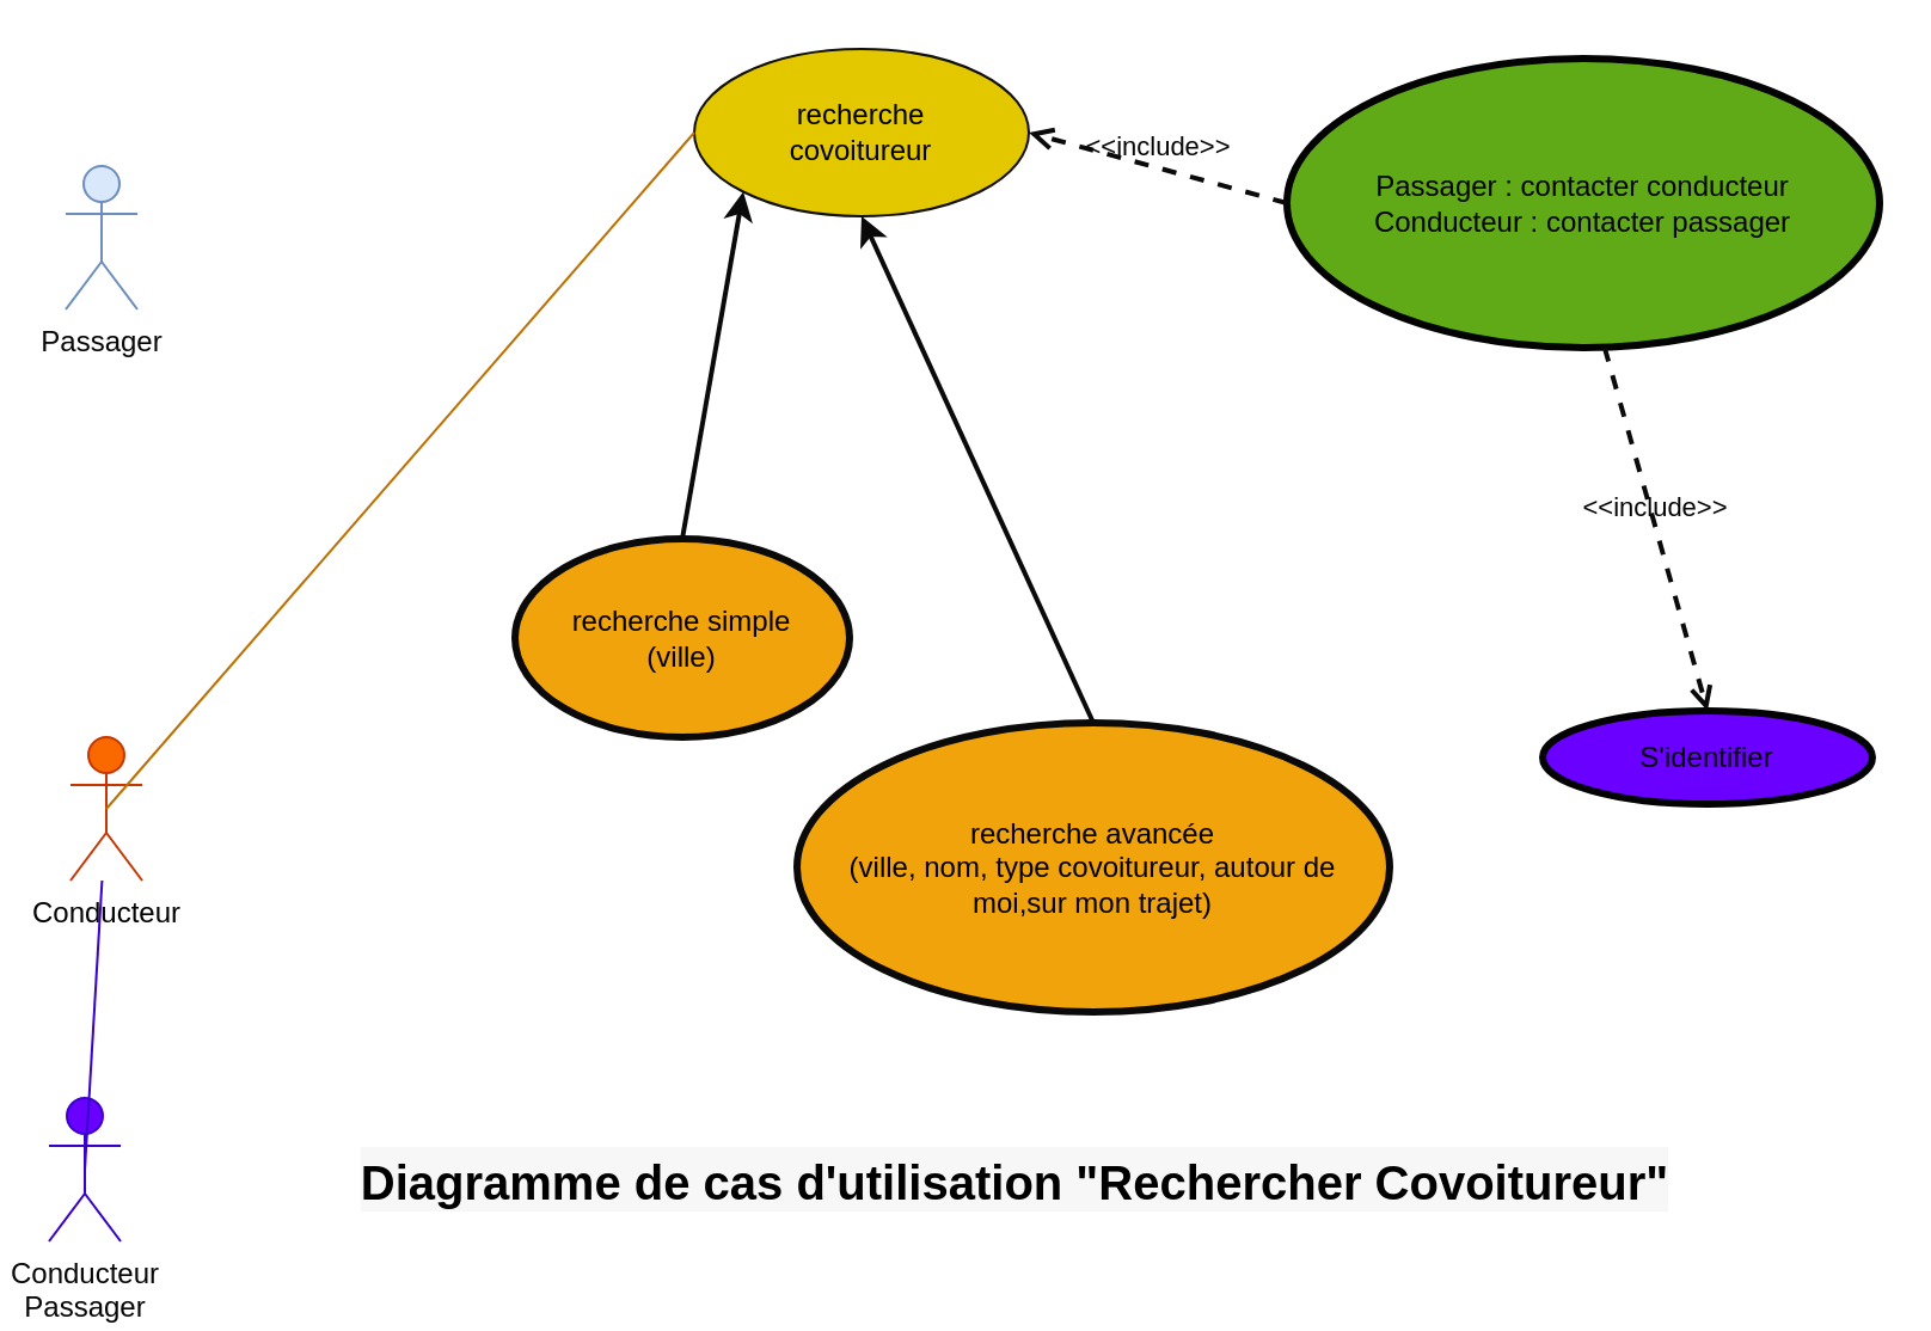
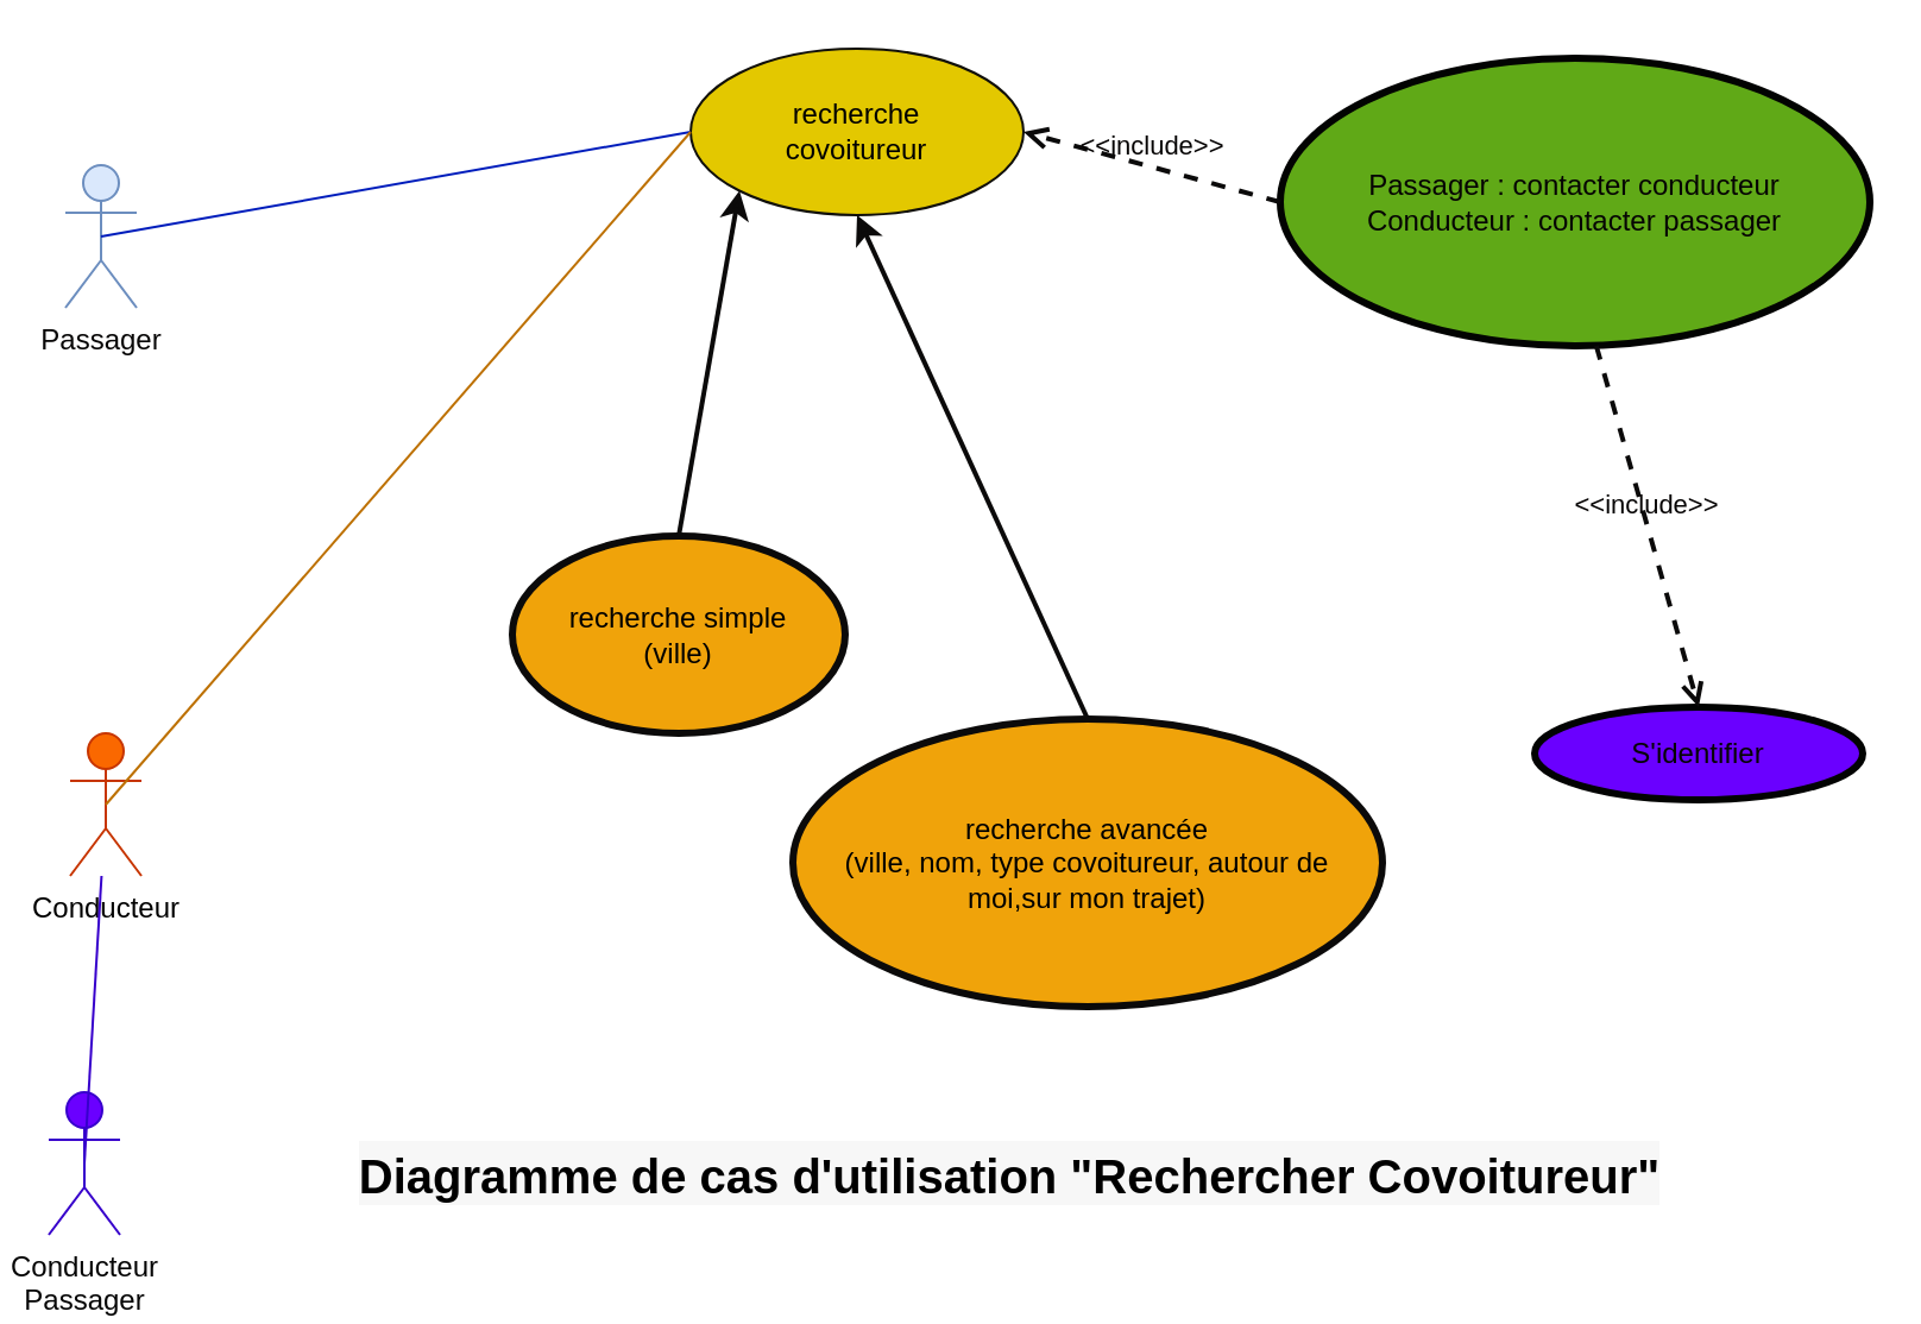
+ <mxCell id="9" value="" style="endArrow=none;html=1;fontColor=#060404;exitX=0.5;exitY=0.5;exitDx=0;exitDy=0;exitPerimeter=0;entryX=0;entryY=0.5;entryDx=0;entryDy=0;fillColor=#0050ef;strokeColor=#001DBC;" parent="1" source="2" target="4" edge="1"><mxGeometry width="50" height="50" relative="1" as="geometry"><mxPoint x="181" y="103" as="sourcePoint" /><mxPoint x="231" y="53" as="targetPoint" /></mxGeometry></mxCell>
